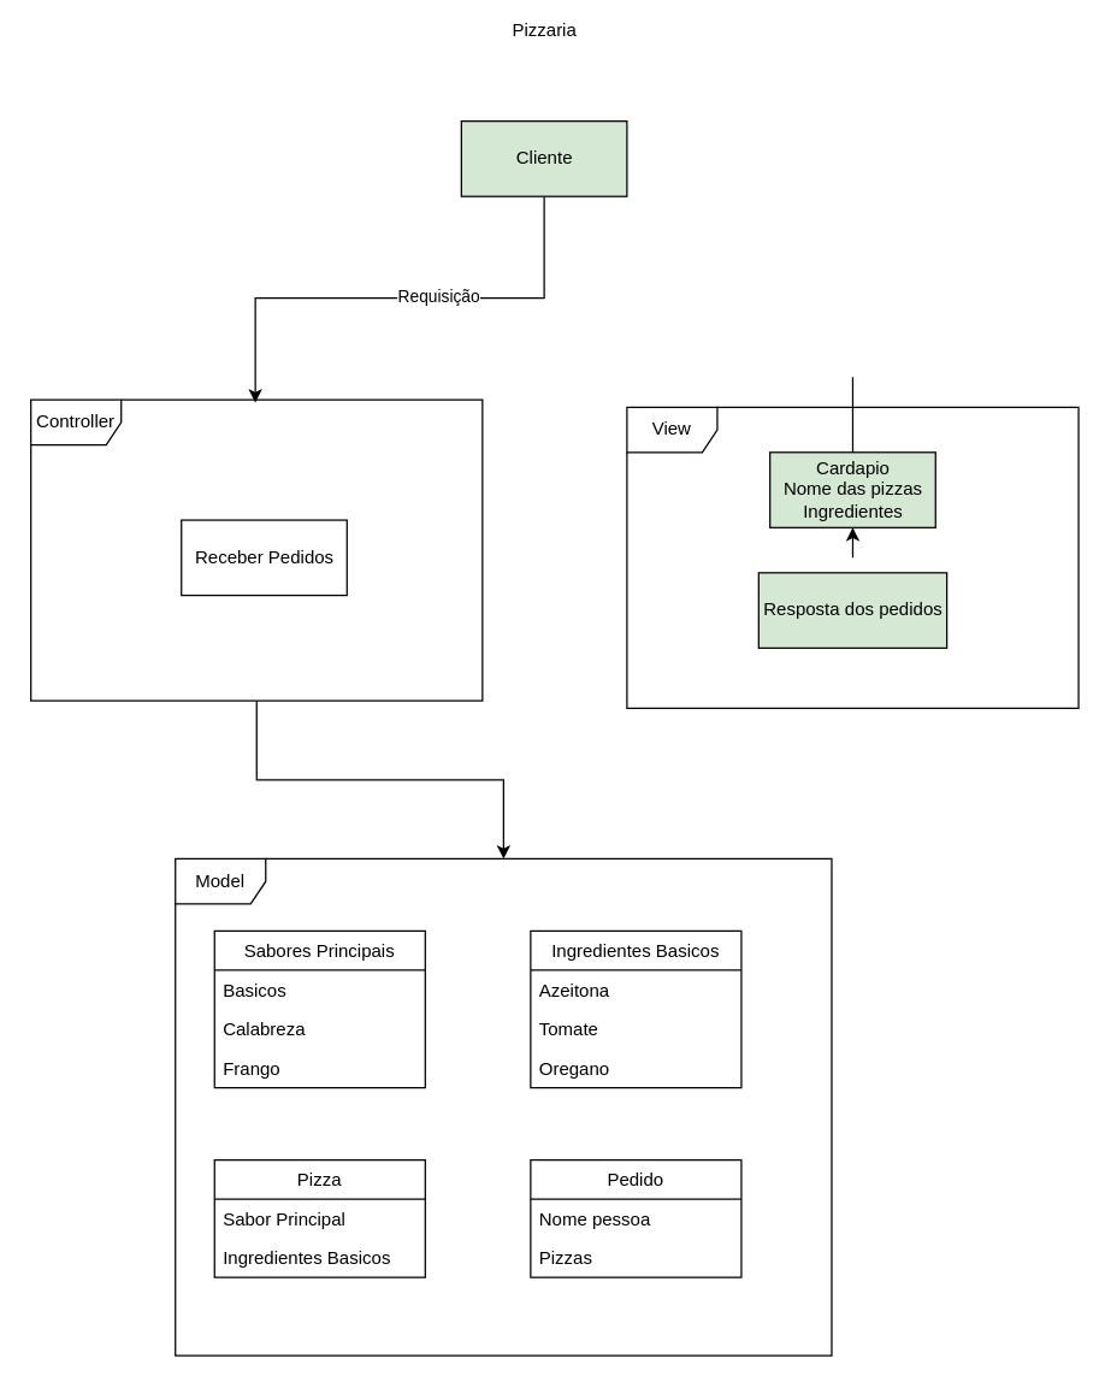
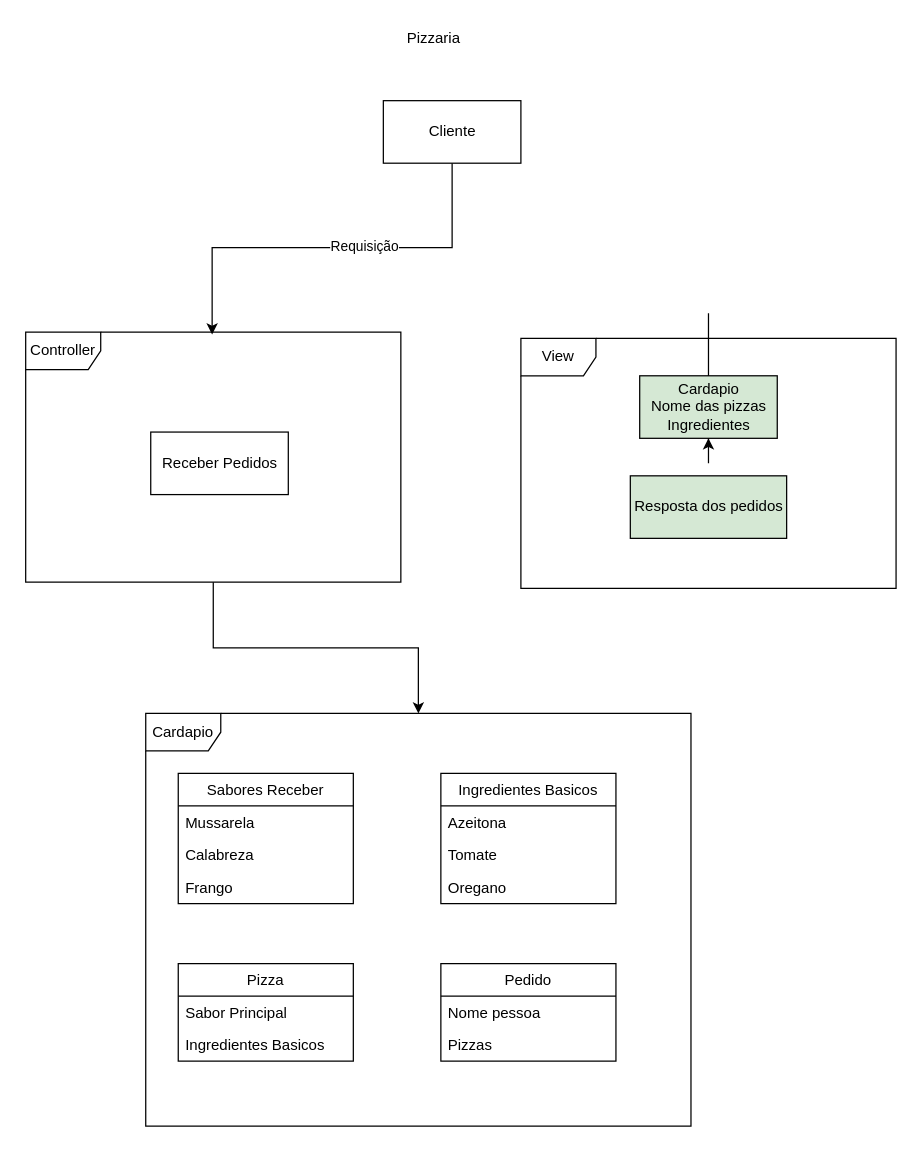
- <mxCell id="27" value="Pizzaria" style="text;html=1;align=center;verticalAlign=middle;resizable=0;points=[];autosize=1;strokeColor=none;" vertex="1" parent="1"><mxGeometry x="331" y="10" width="60" height="20" as="geometry" /></mxCell>
+ <mxCell id="27" value="Pizzaria" style="text;html=1;align=center;verticalAlign=middle;resizable=0;points=[];autosize=1;strokeColor=none;" vertex="1" parent="1"><mxGeometry x="316" y="20" width="60" height="20" as="geometry" /></mxCell>
- <mxCell id="25" value="Cliente" style="html=1;fillColor=#d5e8d4;" vertex="1" parent="1"><mxGeometry x="306" y="80" width="110" height="50" as="geometry" /></mxCell>
+ <mxCell id="25" value="Cliente" style="html=1;" vertex="1" parent="1"><mxGeometry x="306" y="80" width="110" height="50" as="geometry" /></mxCell>
- <mxCell id="8" value="&lt;font style=&quot;vertical-align: inherit&quot;&gt;&lt;font style=&quot;vertical-align: inherit&quot;&gt;Model&lt;/font&gt;&lt;/font&gt;" style="shape=umlFrame;whiteSpace=wrap;html=1;" vertex="1" parent="1"><mxGeometry x="116" y="570" width="436" height="330" as="geometry" /></mxCell>
+ <mxCell id="8" value="&lt;font style=&quot;vertical-align: inherit&quot;&gt;&lt;font style=&quot;vertical-align: inherit&quot;&gt;Cardapio&lt;/font&gt;&lt;/font&gt;" style="shape=umlFrame;whiteSpace=wrap;html=1;" vertex="1" parent="1"><mxGeometry x="116" y="570" width="436" height="330" as="geometry" /></mxCell>
- <mxCell id="9" value="Sabores Principais" style="swimlane;fontStyle=0;childLayout=stackLayout;horizontal=1;startSize=26;fillColor=none;horizontalStack=0;resizeParent=1;resizeParentMax=0;resizeLast=0;collapsible=1;marginBottom=0;" vertex="1" parent="1"><mxGeometry x="142" y="618" width="140" height="104" as="geometry" /></mxCell>
+ <mxCell id="9" value="Sabores Receber" style="swimlane;fontStyle=0;childLayout=stackLayout;horizontal=1;startSize=26;fillColor=none;horizontalStack=0;resizeParent=1;resizeParentMax=0;resizeLast=0;collapsible=1;marginBottom=0;" vertex="1" parent="1"><mxGeometry x="142" y="618" width="140" height="104" as="geometry" /></mxCell>
- <mxCell id="10" value="Basicos" style="text;strokeColor=none;fillColor=none;align=left;verticalAlign=top;spacingLeft=4;spacingRight=4;overflow=hidden;rotatable=0;points=[[0,0.5],[1,0.5]];portConstraint=eastwest;" vertex="1" parent="9"><mxGeometry y="26" width="140" height="26" as="geometry" /></mxCell>
+ <mxCell id="10" value="Mussarela" style="text;strokeColor=none;fillColor=none;align=left;verticalAlign=top;spacingLeft=4;spacingRight=4;overflow=hidden;rotatable=0;points=[[0,0.5],[1,0.5]];portConstraint=eastwest;" vertex="1" parent="9"><mxGeometry y="26" width="140" height="26" as="geometry" /></mxCell>
